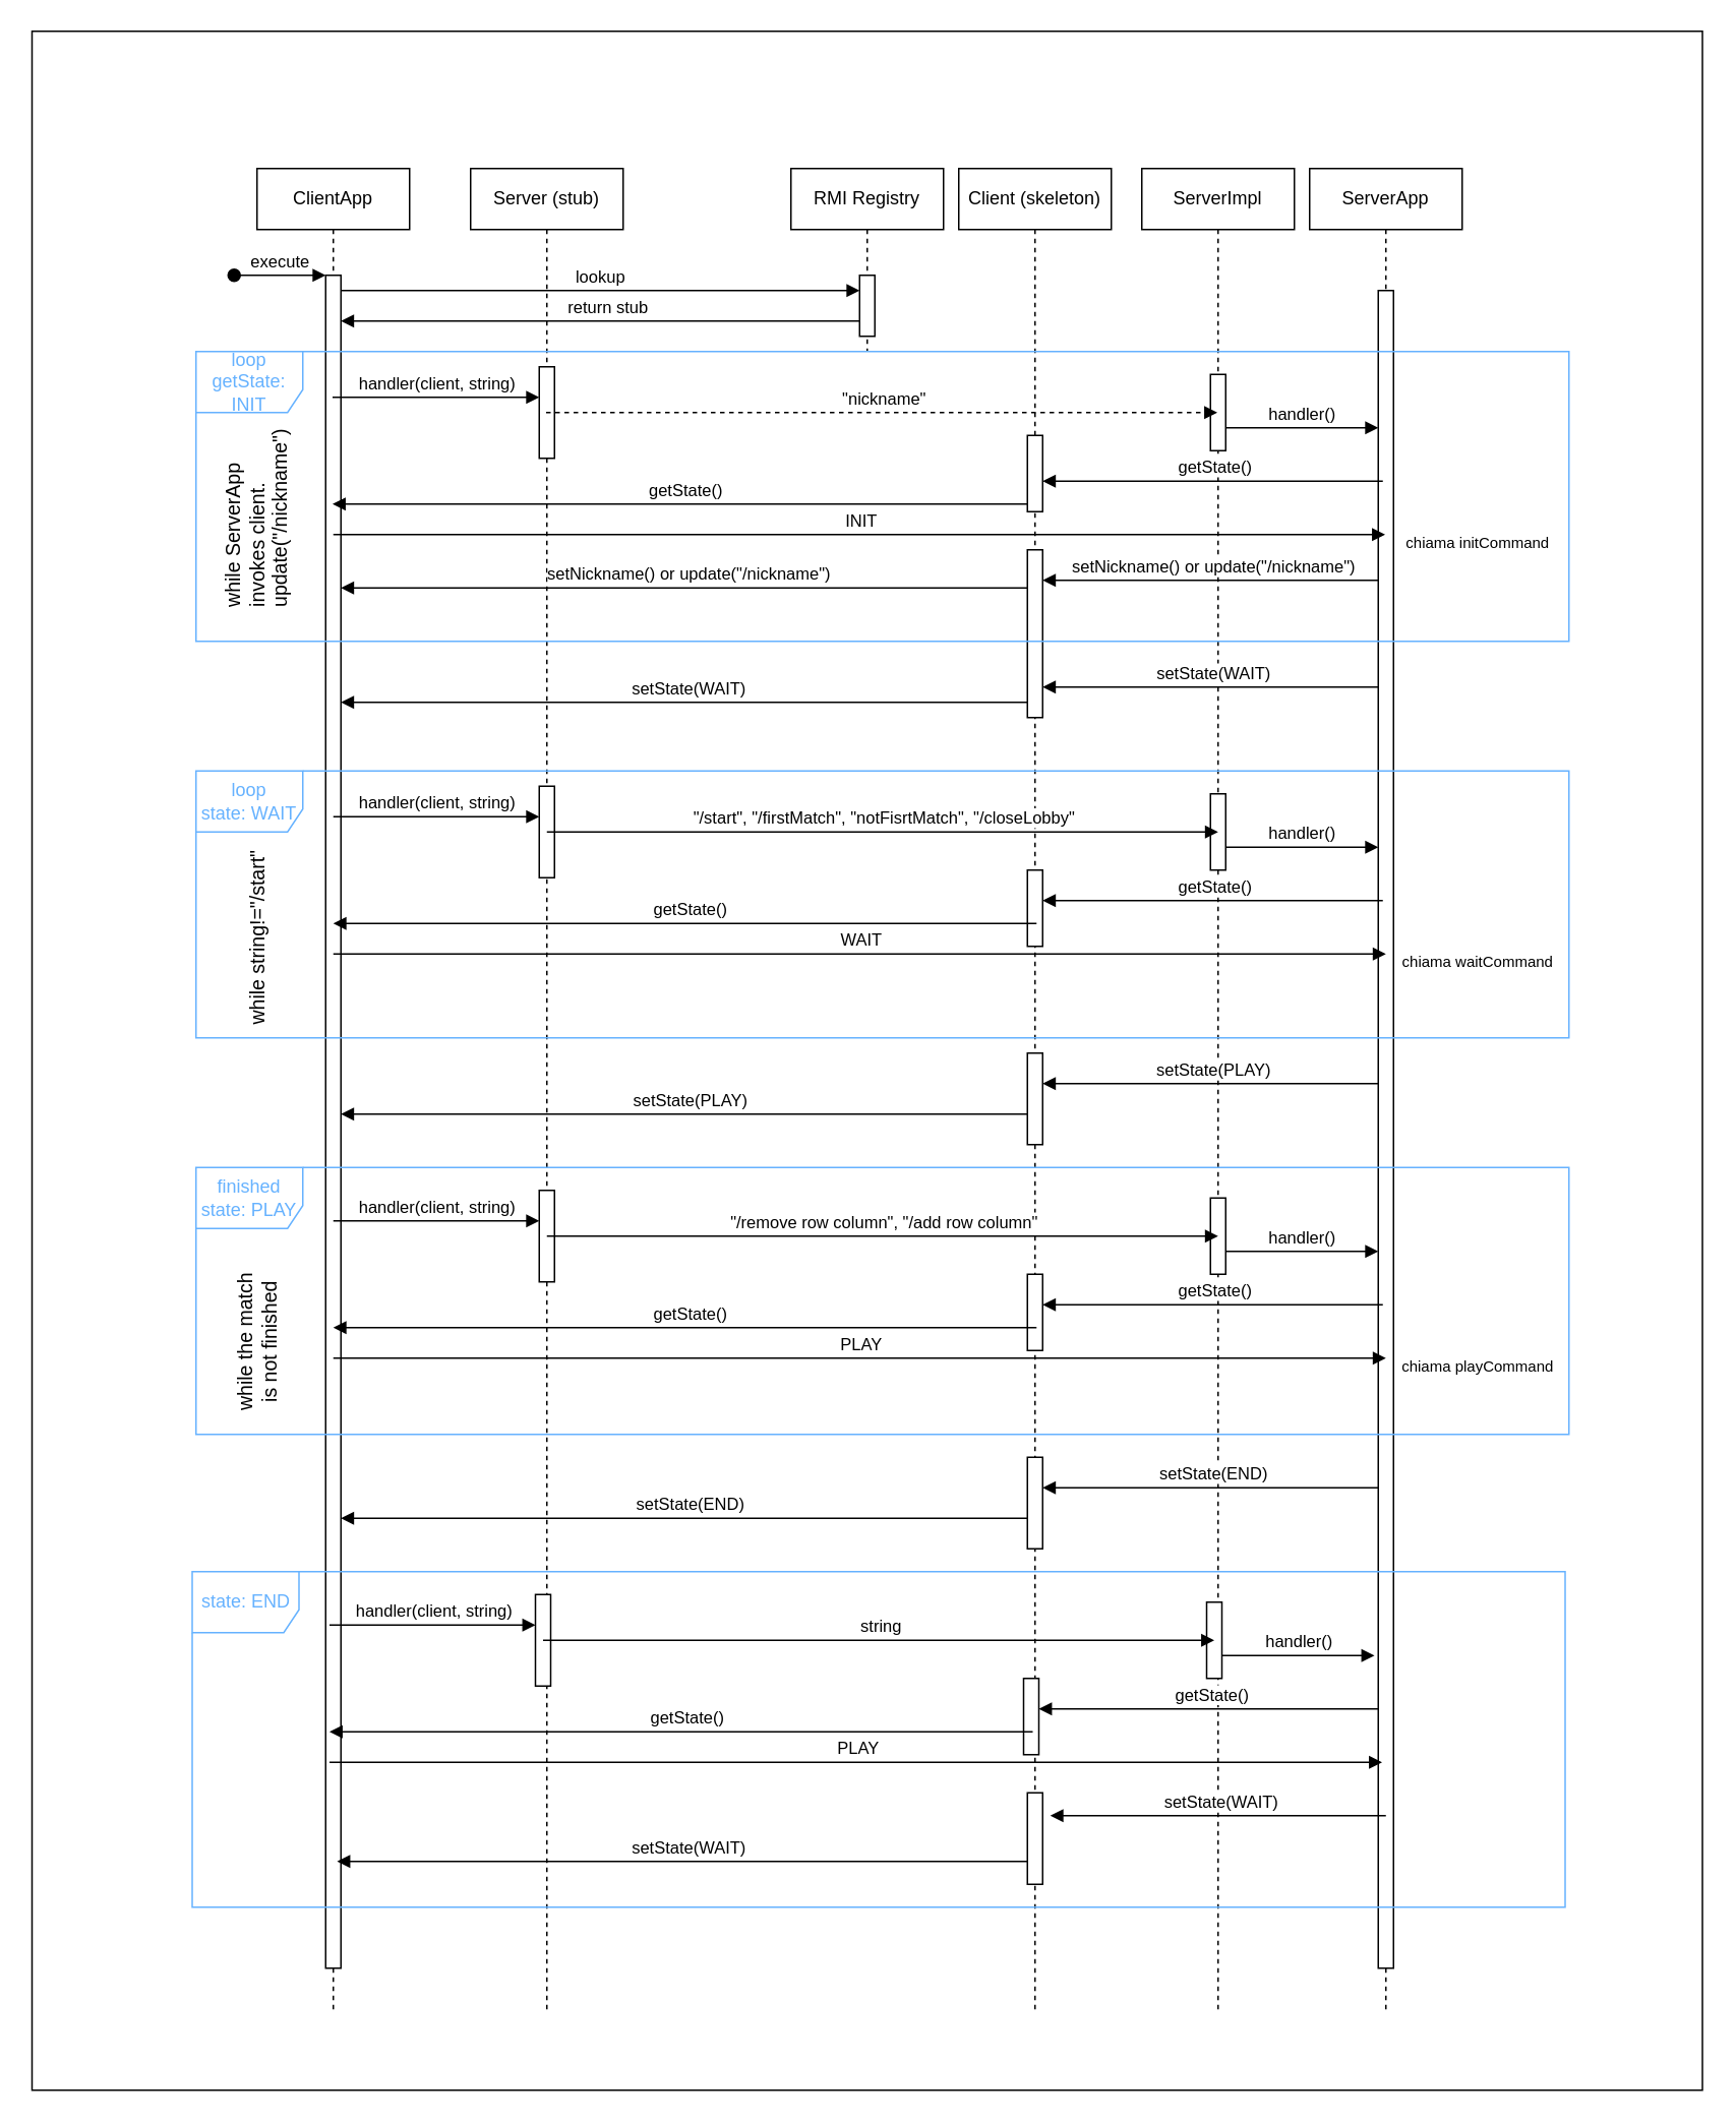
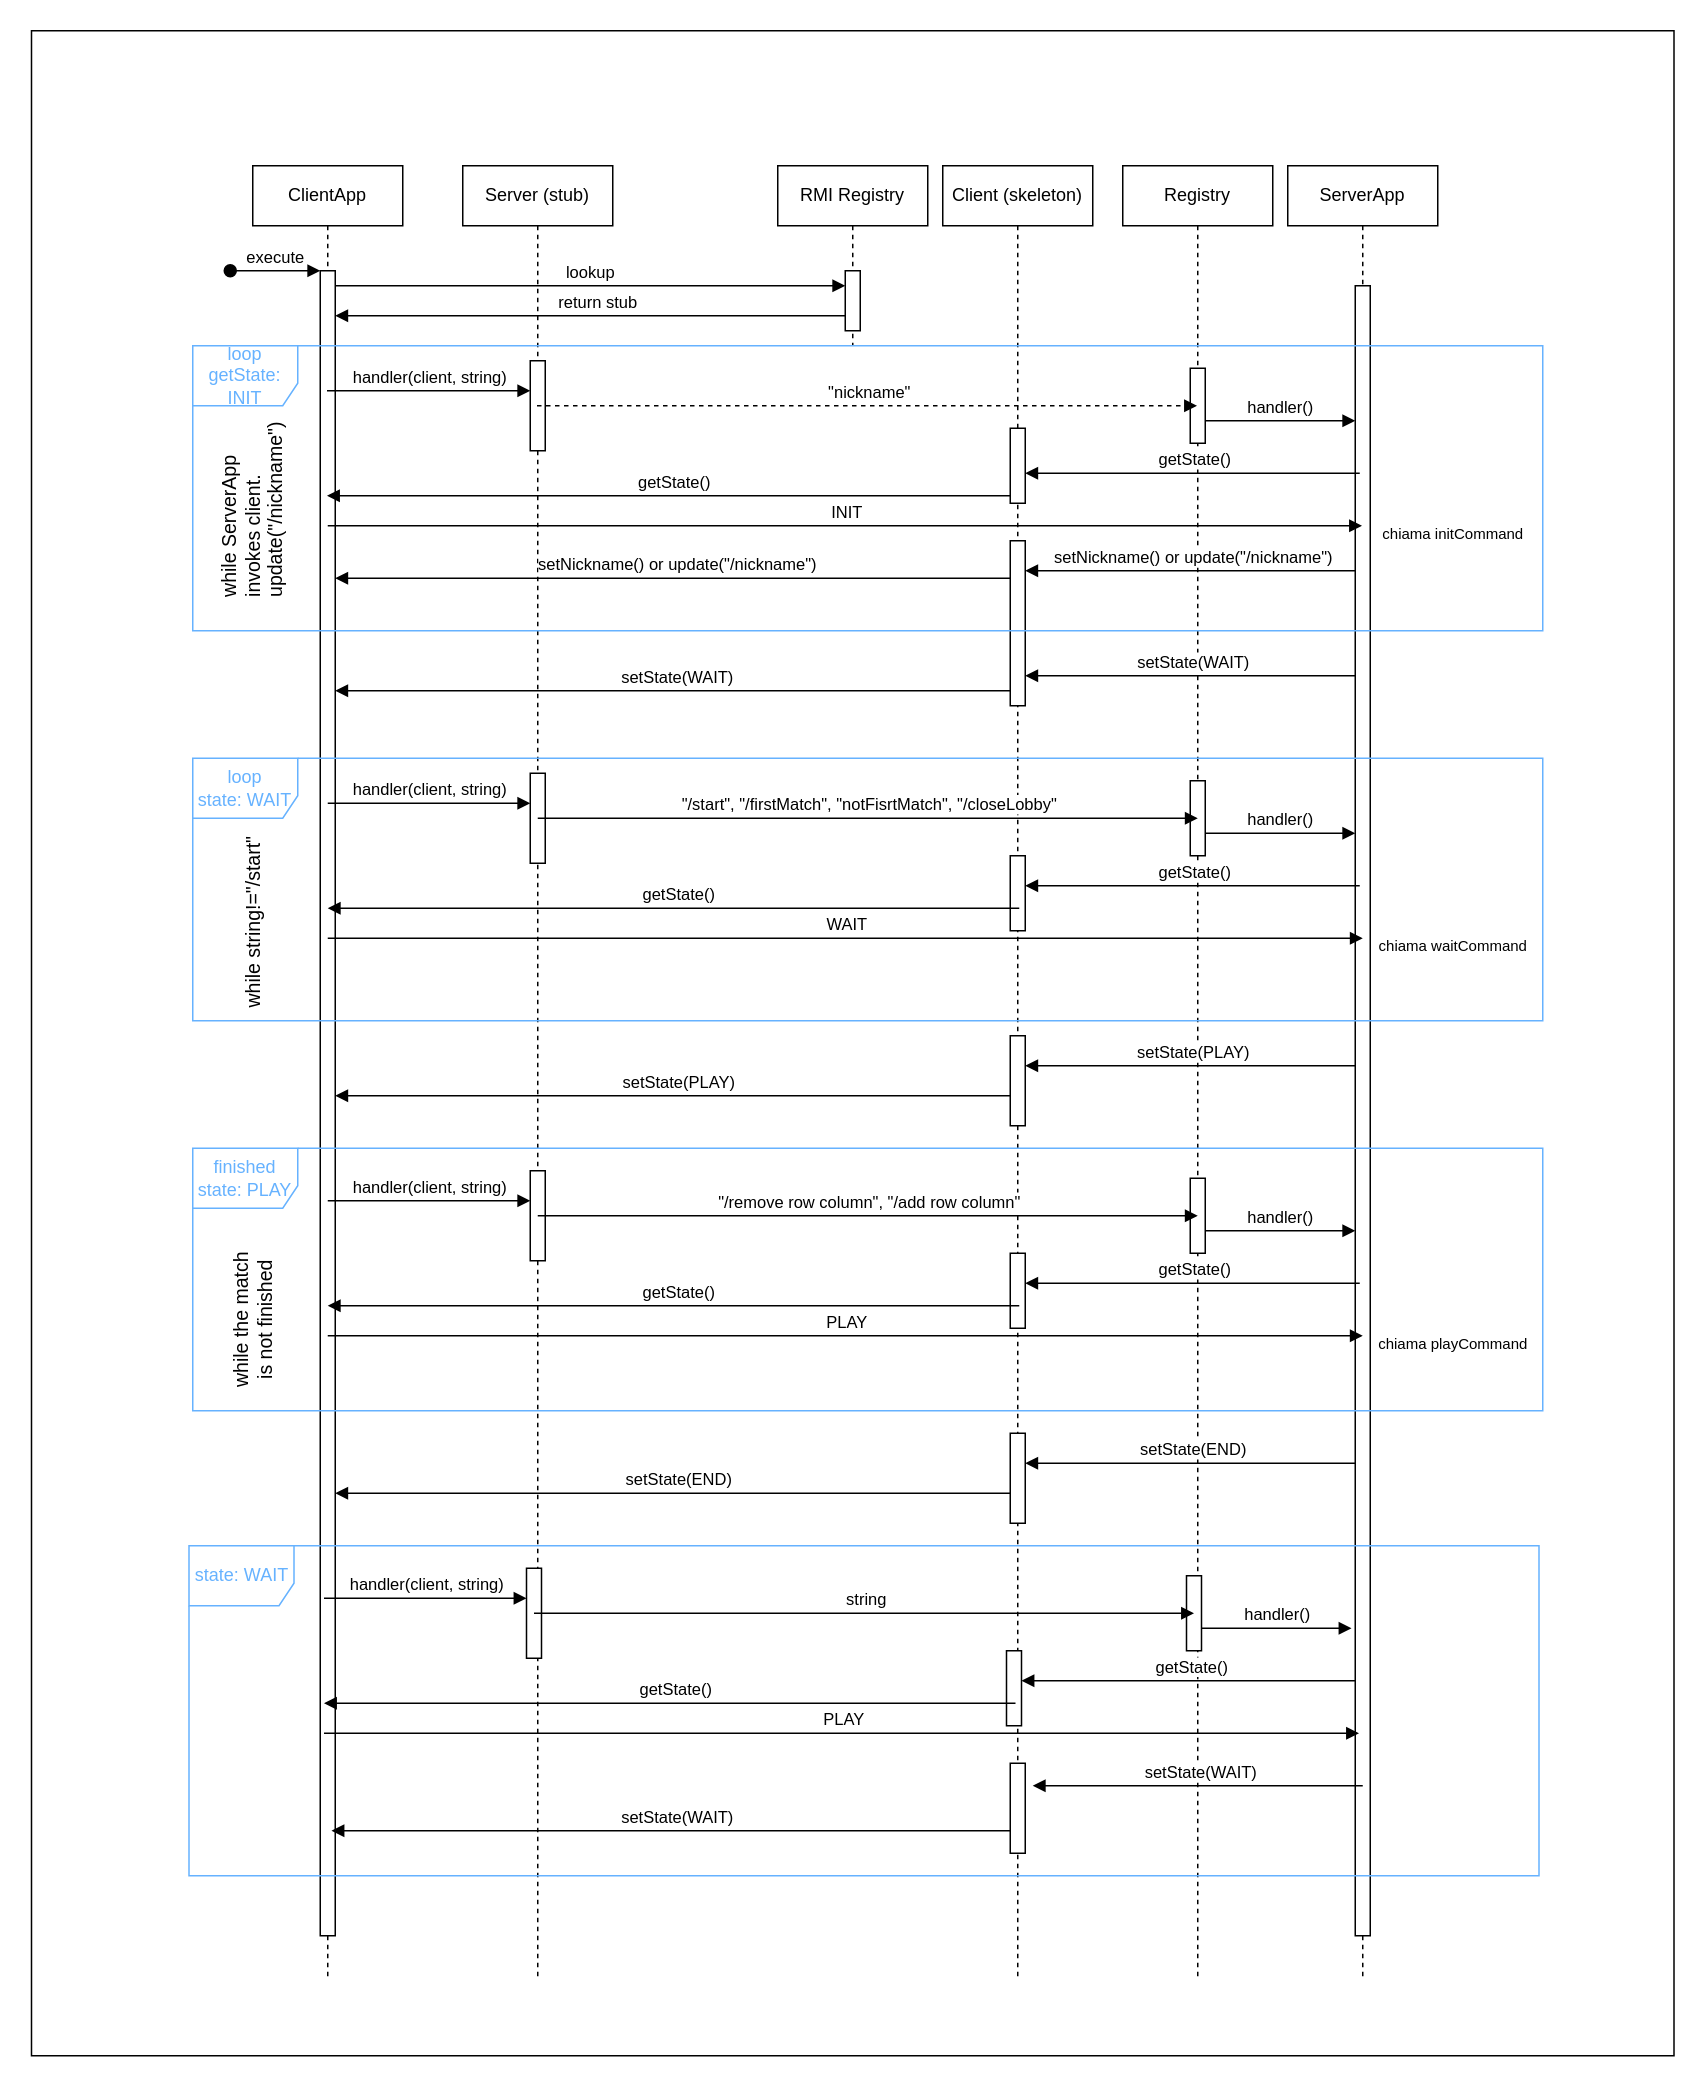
- <mxCell id="12" value="ServerImpl" style="shape=umlLifeline;perimeter=lifelinePerimeter;whiteSpace=wrap;html=1;container=0;dropTarget=0;collapsible=0;recursiveResize=0;outlineConnect=0;portConstraint=eastwest;newEdgeStyle={&quot;edgeStyle&quot;:&quot;elbowEdgeStyle&quot;,&quot;elbow&quot;:&quot;vertical&quot;,&quot;curved&quot;:0,&quot;rounded&quot;:0};" parent="1" vertex="1"><mxGeometry x="748" y="110" width="100" height="1210" as="geometry" /></mxCell>
+ <mxCell id="12" value="Registry" style="shape=umlLifeline;perimeter=lifelinePerimeter;whiteSpace=wrap;html=1;container=0;dropTarget=0;collapsible=0;recursiveResize=0;outlineConnect=0;portConstraint=eastwest;newEdgeStyle={&quot;edgeStyle&quot;:&quot;elbowEdgeStyle&quot;,&quot;elbow&quot;:&quot;vertical&quot;,&quot;curved&quot;:0,&quot;rounded&quot;:0};" parent="1" vertex="1"><mxGeometry x="748" y="110" width="100" height="1210" as="geometry" /></mxCell>
- <mxCell id="71" value="&lt;font color=&quot;#66b2ff&quot;&gt;state: END&lt;/font&gt;" style="shape=umlFrame;whiteSpace=wrap;html=1;pointerEvents=0;width=70;height=40;strokeColor=#66B2FF;" parent="1" vertex="1"><mxGeometry x="125.5" y="1030" width="900" height="220" as="geometry" /></mxCell>
+ <mxCell id="71" value="&lt;font color=&quot;#66b2ff&quot;&gt;state: WAIT&lt;/font&gt;" style="shape=umlFrame;whiteSpace=wrap;html=1;pointerEvents=0;width=70;height=40;strokeColor=#66B2FF;" parent="1" vertex="1"><mxGeometry x="125.5" y="1030" width="900" height="220" as="geometry" /></mxCell>
